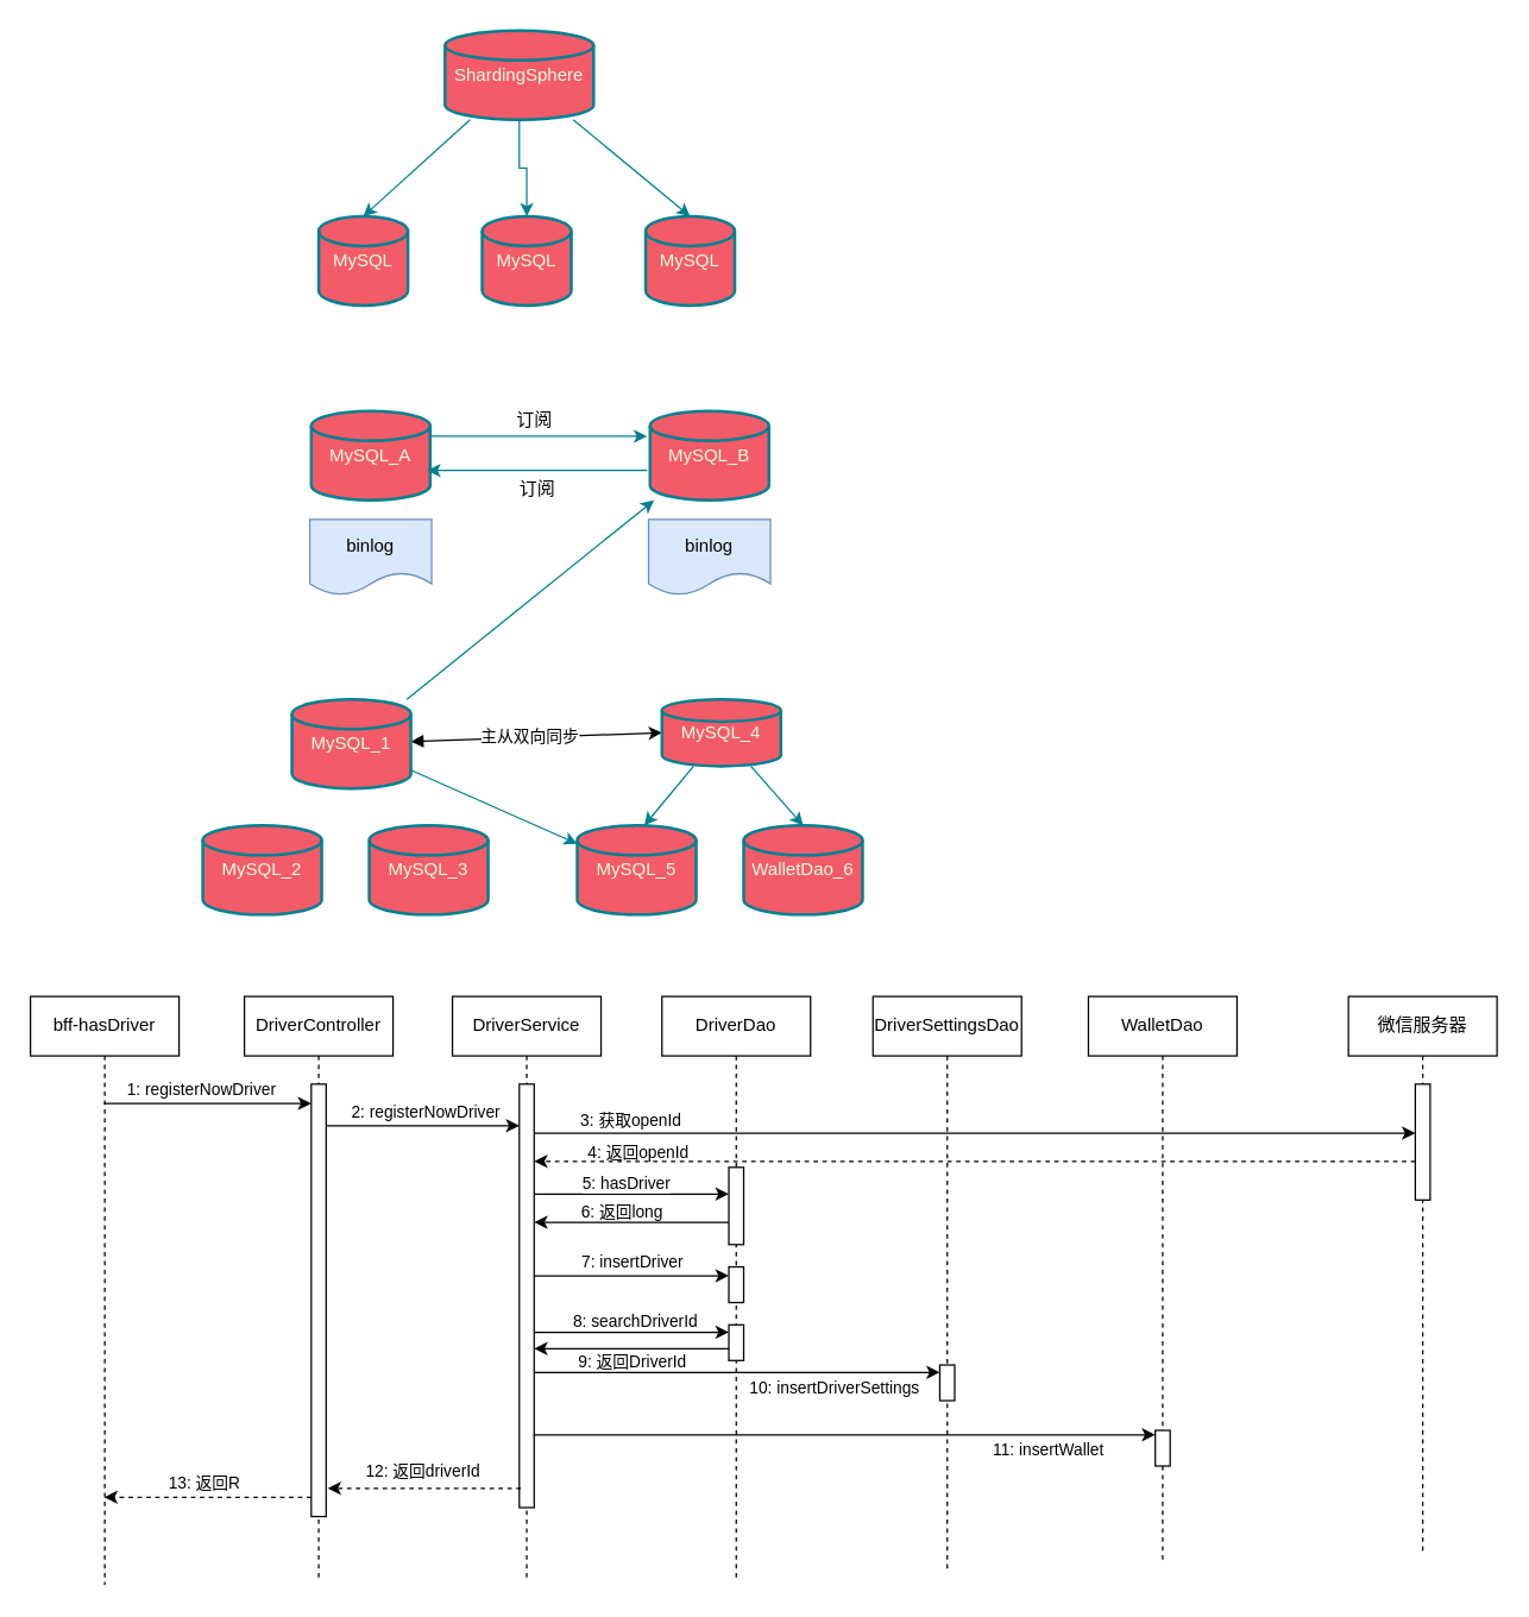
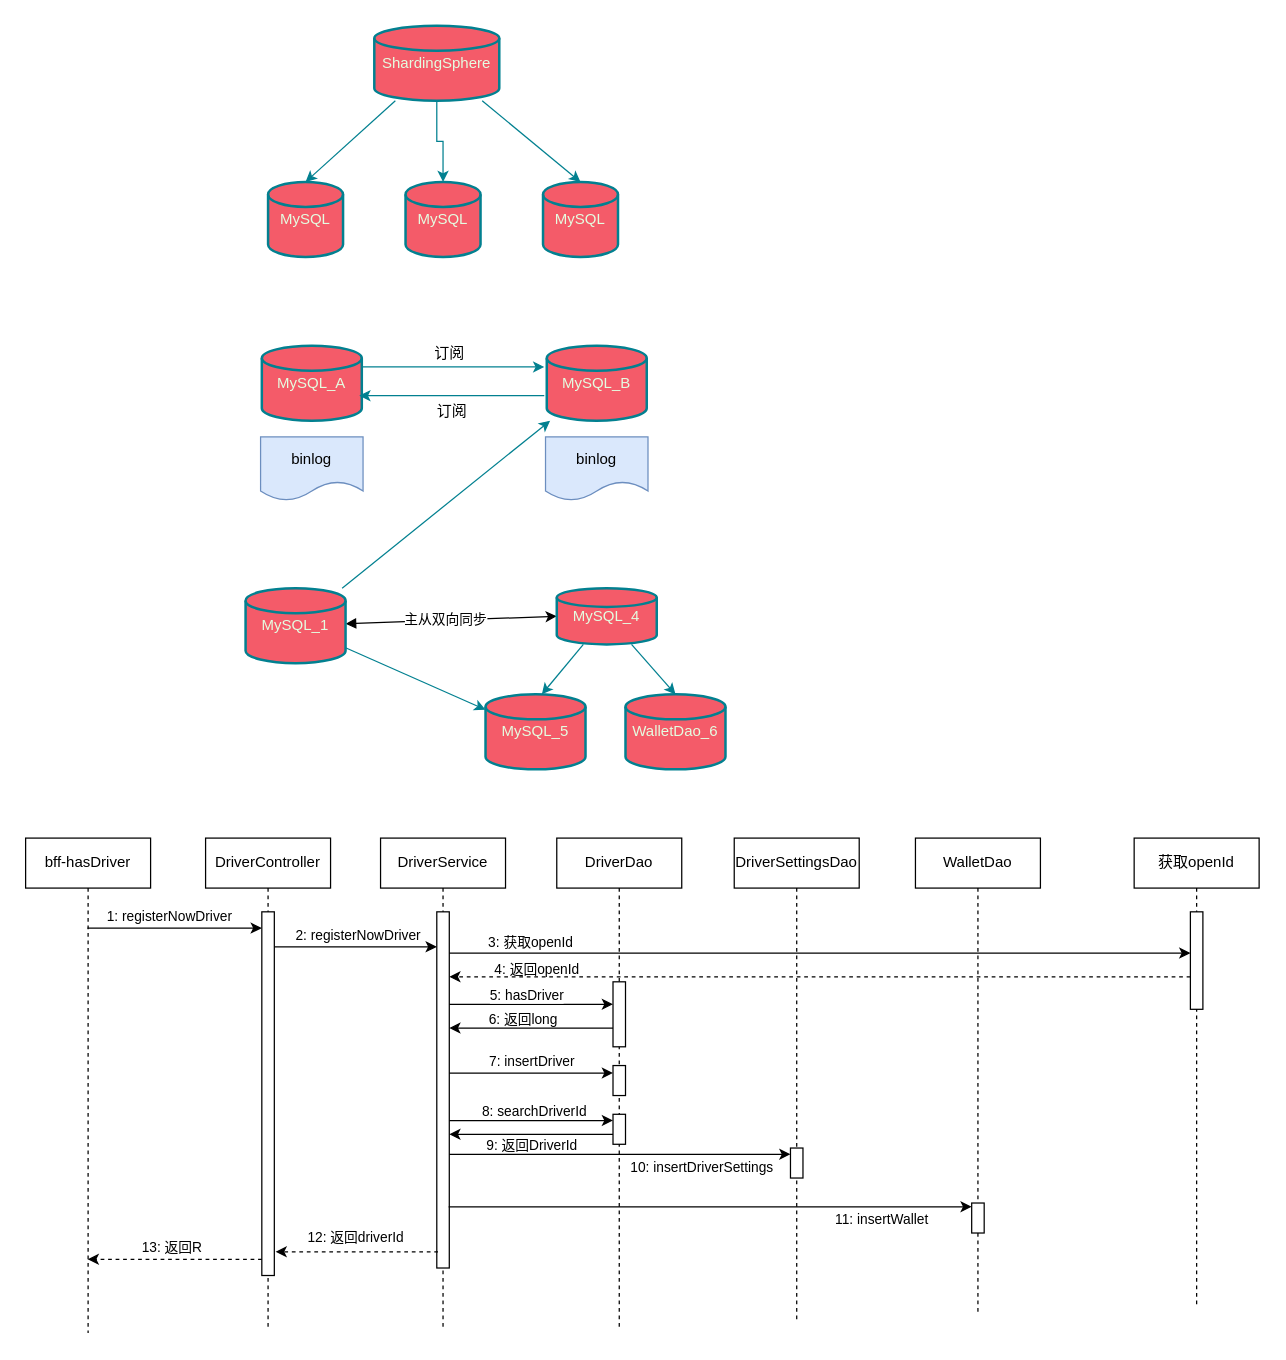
- <mxCell id="25" value="MySQL_2" style="strokeWidth=2;html=1;shape=mxgraph.flowchart.database;whiteSpace=wrap;labelBackgroundColor=none;fillColor=#F45B69;strokeColor=#028090;fontColor=#E4FDE1;" parent="1" vertex="1"><mxGeometry x="136" y="555" width="80" height="60" as="geometry" /></mxCell>
- <mxCell id="26" value="MySQL_3" style="strokeWidth=2;html=1;shape=mxgraph.flowchart.database;whiteSpace=wrap;labelBackgroundColor=none;fillColor=#F45B69;strokeColor=#028090;fontColor=#E4FDE1;" parent="1" vertex="1"><mxGeometry x="248" y="555" width="80" height="60" as="geometry" /></mxCell>
- <mxCell id="46" value="微信服务器" style="shape=umlLifeline;perimeter=lifelinePerimeter;whiteSpace=wrap;html=1;container=1;dropTarget=0;collapsible=0;recursiveResize=0;outlineConnect=0;portConstraint=eastwest;newEdgeStyle={&quot;edgeStyle&quot;:&quot;elbowEdgeStyle&quot;,&quot;elbow&quot;:&quot;vertical&quot;,&quot;curved&quot;:0,&quot;rounded&quot;:0};" parent="1" vertex="1"><mxGeometry x="907" y="670" width="100" height="376" as="geometry" /></mxCell>
+ <mxCell id="46" value="获取openId" style="shape=umlLifeline;perimeter=lifelinePerimeter;whiteSpace=wrap;html=1;container=1;dropTarget=0;collapsible=0;recursiveResize=0;outlineConnect=0;portConstraint=eastwest;newEdgeStyle={&quot;edgeStyle&quot;:&quot;elbowEdgeStyle&quot;,&quot;elbow&quot;:&quot;vertical&quot;,&quot;curved&quot;:0,&quot;rounded&quot;:0};" parent="1" vertex="1"><mxGeometry x="907" y="670" width="100" height="376" as="geometry" /></mxCell>
